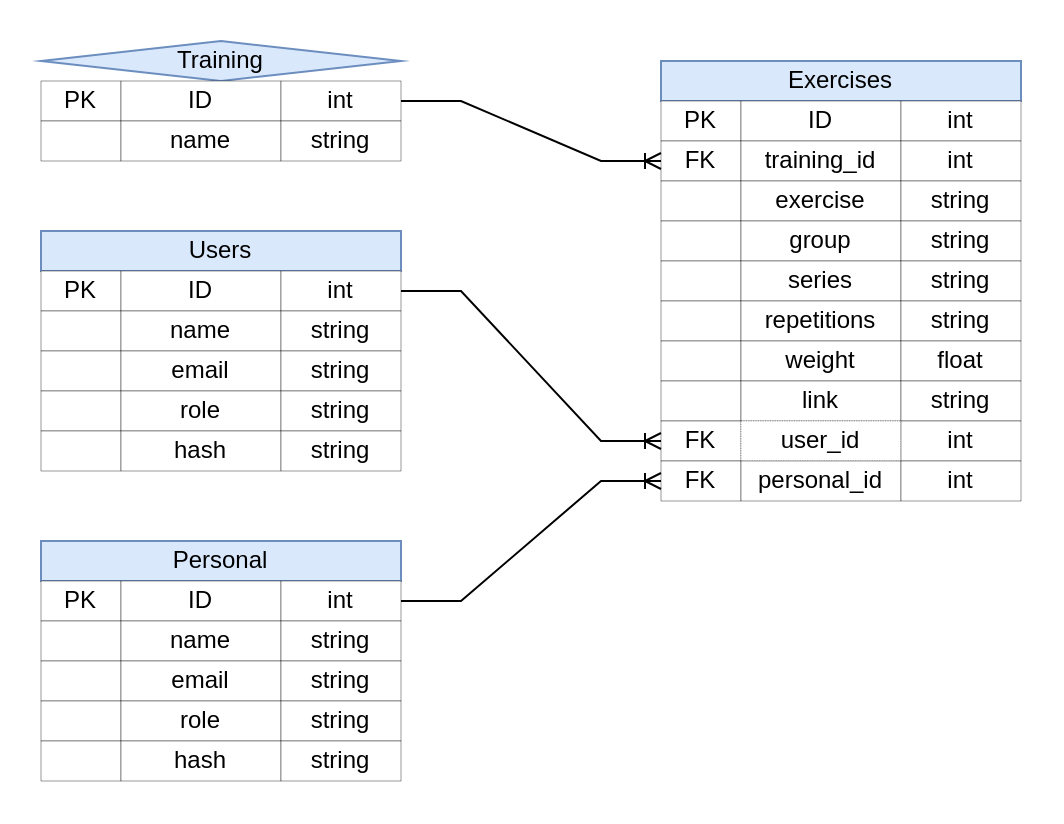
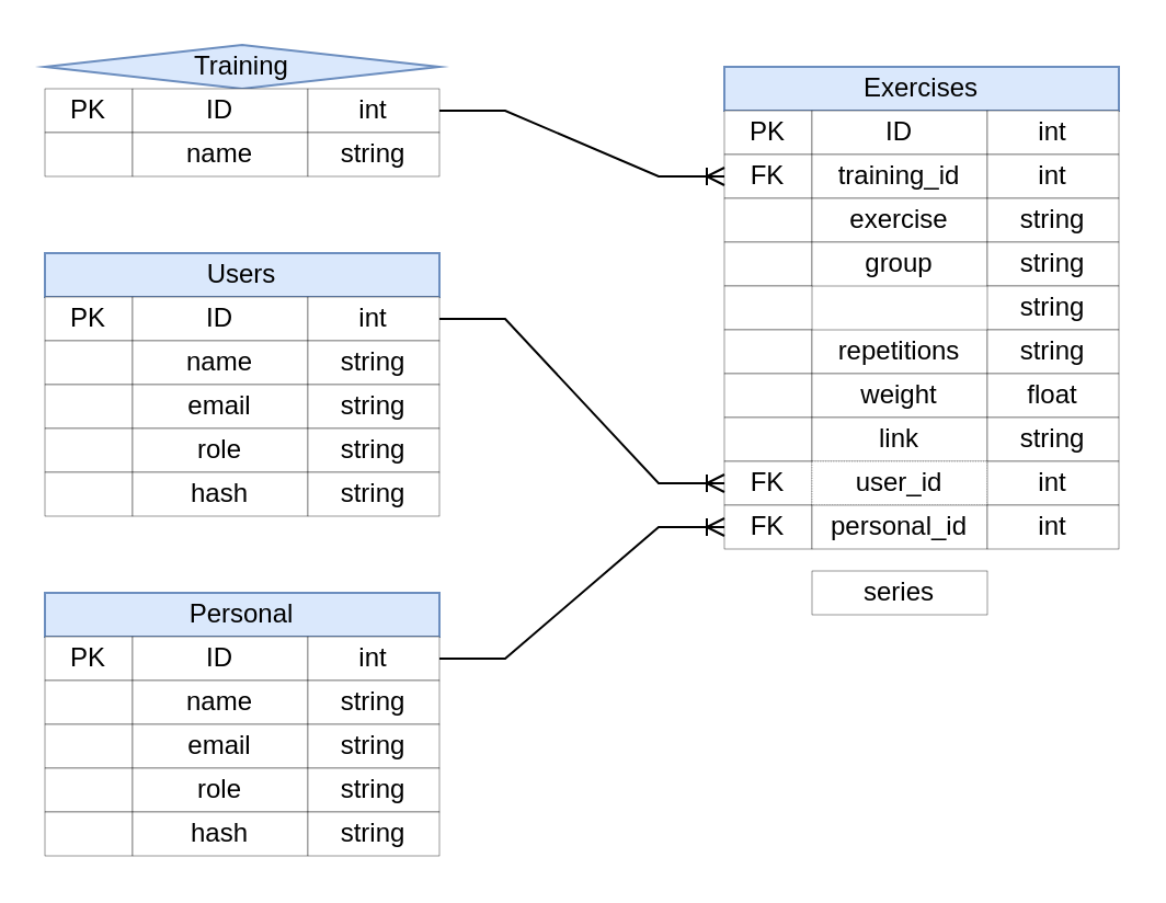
- <mxCell id="16" value="series" style="rounded=0;whiteSpace=wrap;html=1;strokeWidth=0.2;" vertex="1" parent="1"><mxGeometry x="370" y="130" width="80" height="20" as="geometry" /></mxCell>
+ <mxCell id="16" value="series" style="rounded=0;whiteSpace=wrap;html=1;strokeWidth=0.2;" vertex="1" parent="1"><mxGeometry x="370" y="260" width="80" height="20" as="geometry" /></mxCell>
